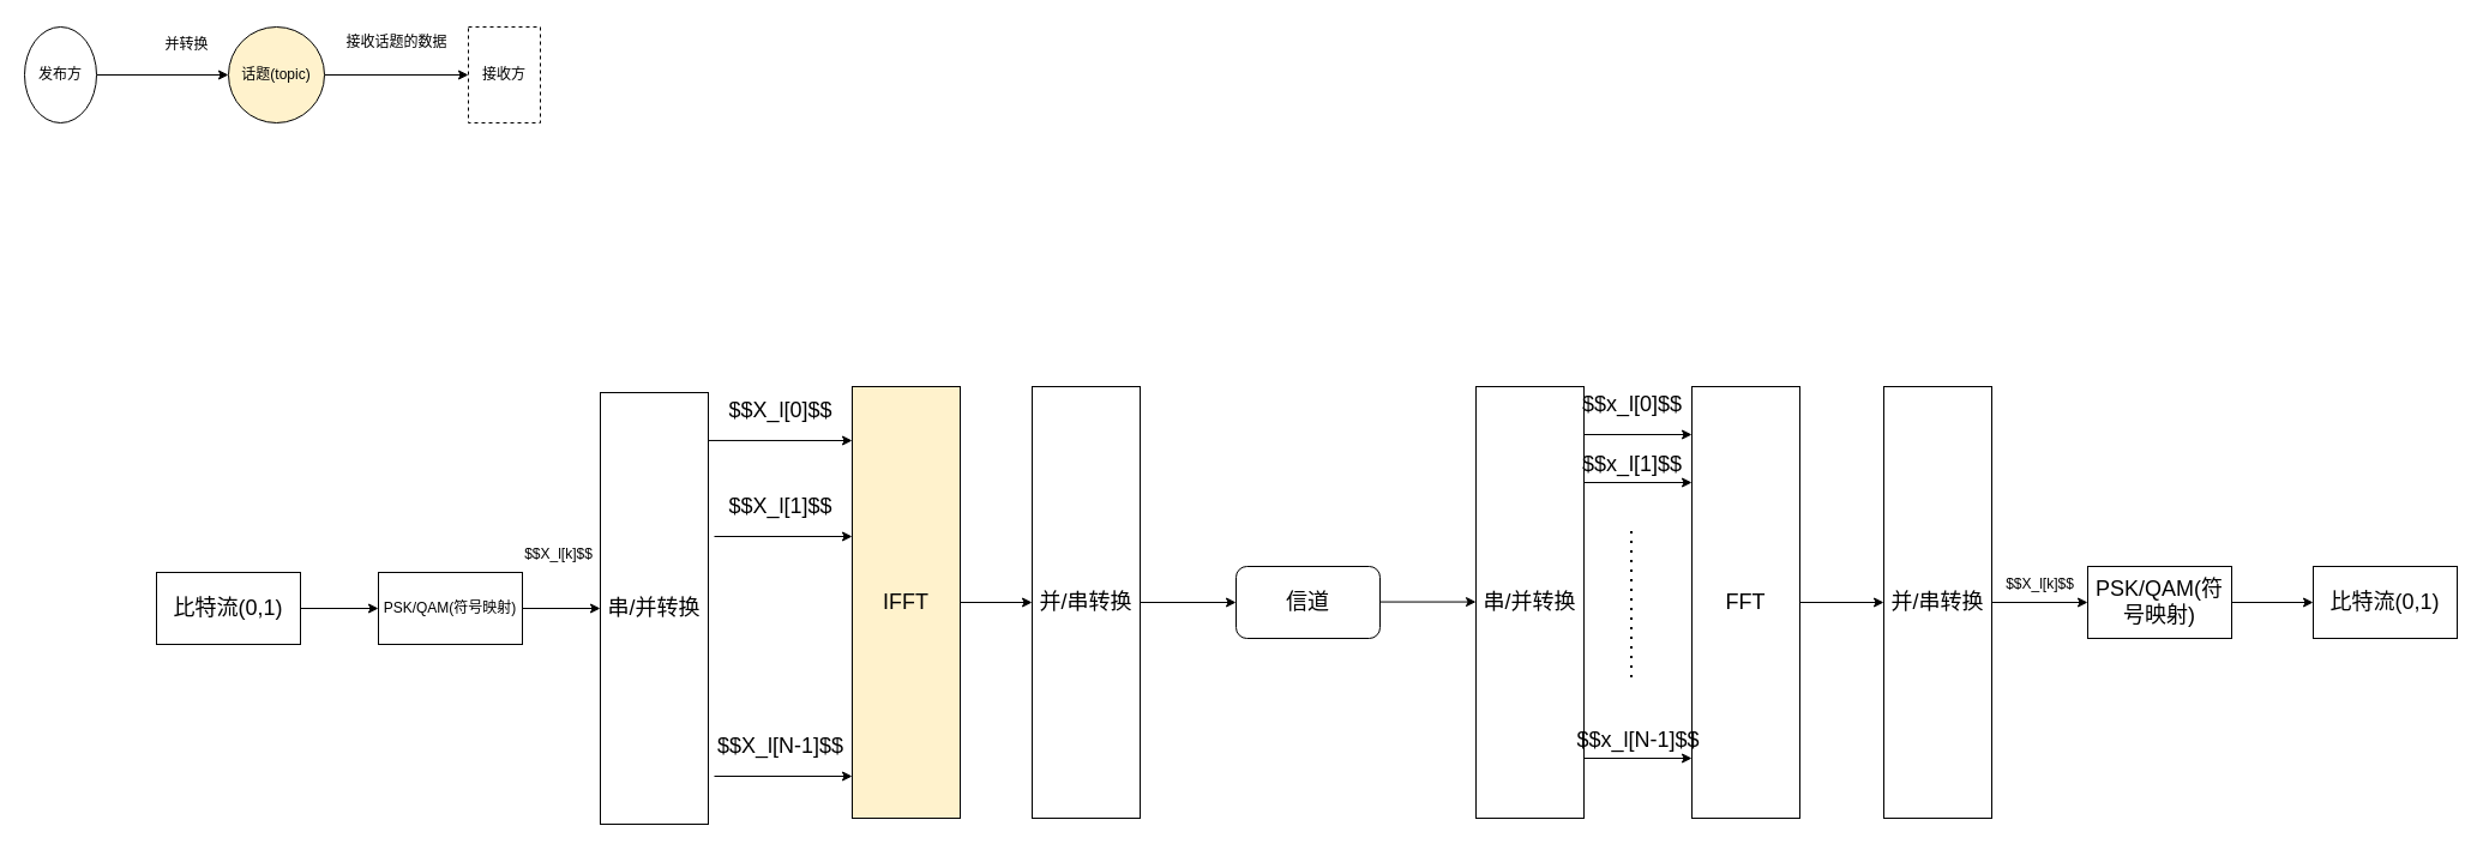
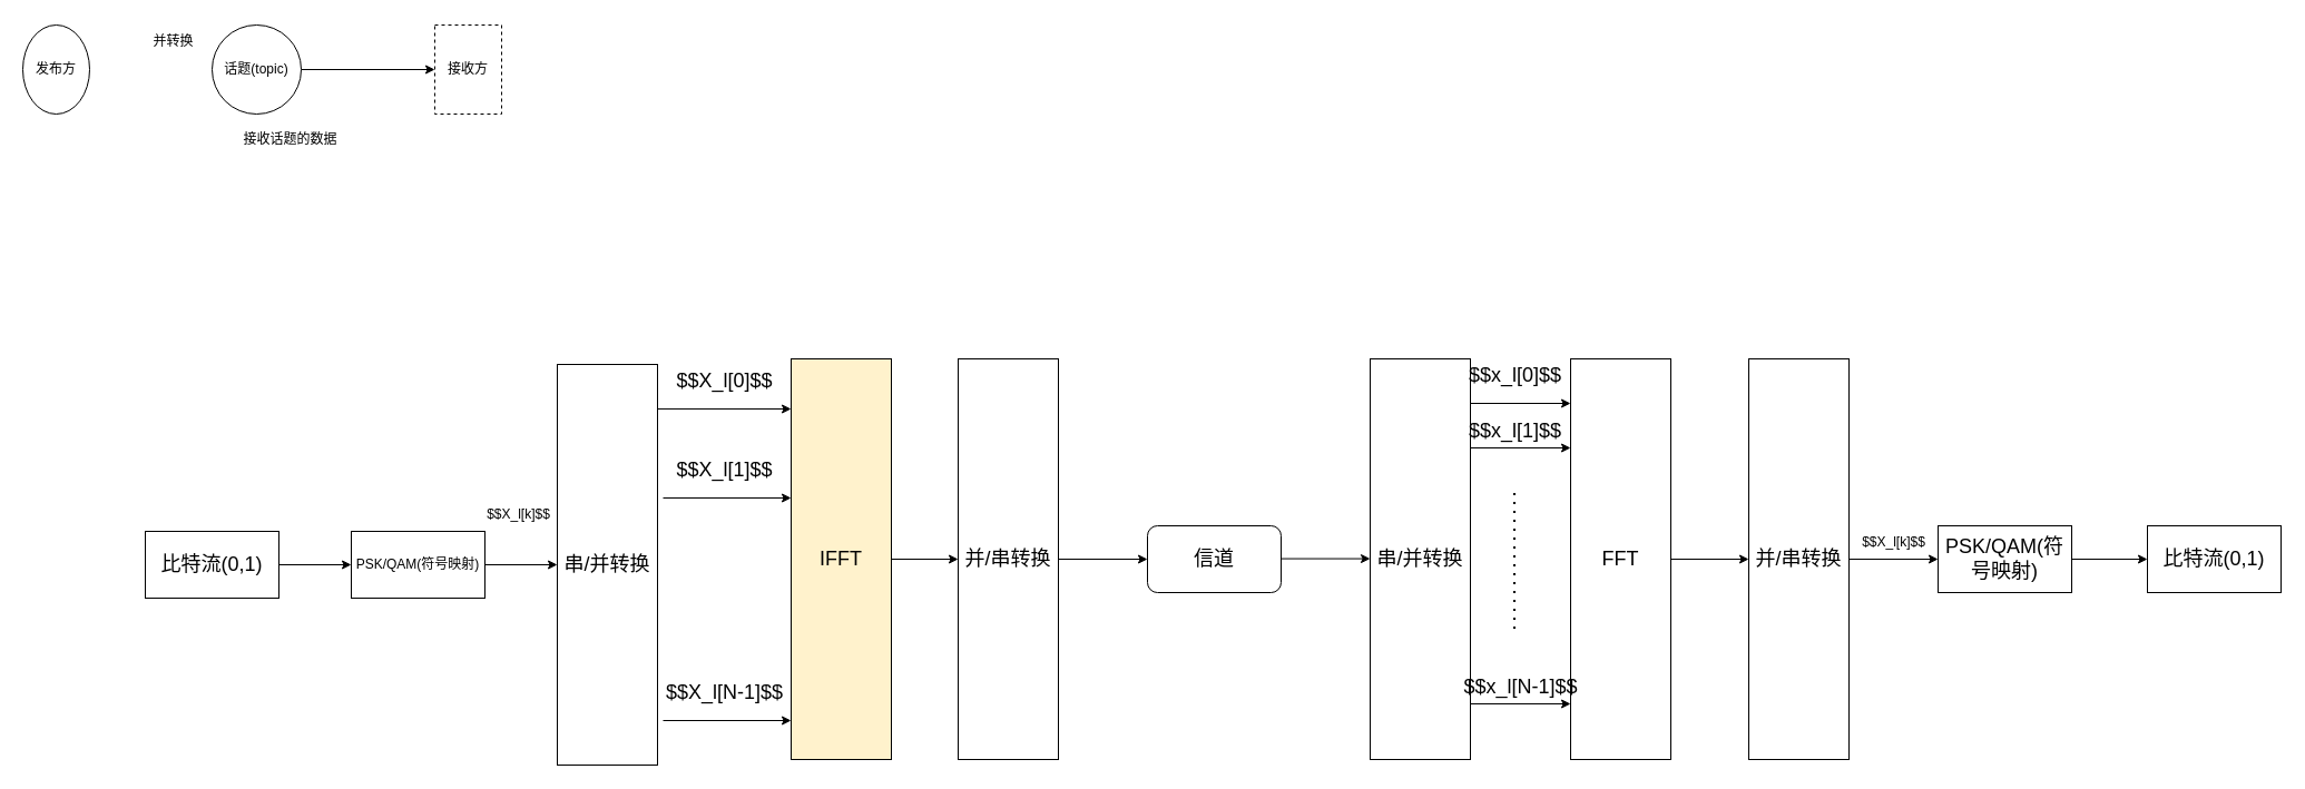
- <mxCell id="8" value="接收话题的数据" style="text;html=1;align=center;verticalAlign=middle;resizable=0;points=[];autosize=1;strokeColor=none;fillColor=none;" parent="1" vertex="1"><mxGeometry x="275" y="20" width="110" height="30" as="geometry" /></mxCell>
+ <mxCell id="8" value="接收话题的数据" style="text;html=1;align=center;verticalAlign=middle;resizable=0;points=[];autosize=1;strokeColor=none;fillColor=none;" parent="1" vertex="1"><mxGeometry x="205" y="110" width="110" height="30" as="geometry" /></mxCell>
- <mxCell id="2" value="" style="edgeStyle=orthogonalEdgeStyle;rounded=0;orthogonalLoop=1;jettySize=auto;html=1;" parent="1" source="3" target="6" edge="1"><mxGeometry relative="1" as="geometry" /></mxCell>
- <mxCell id="6" value="话题(topic)" style="ellipse;whiteSpace=wrap;html=1;aspect=fixed;fillColor=#fff2cc;" parent="1" vertex="1"><mxGeometry x="190" y="22" width="80" height="80" as="geometry" /></mxCell>
+ <mxCell id="6" value="话题(topic)" style="ellipse;whiteSpace=wrap;html=1;aspect=fixed;" parent="1" vertex="1"><mxGeometry x="190" y="22" width="80" height="80" as="geometry" /></mxCell>
